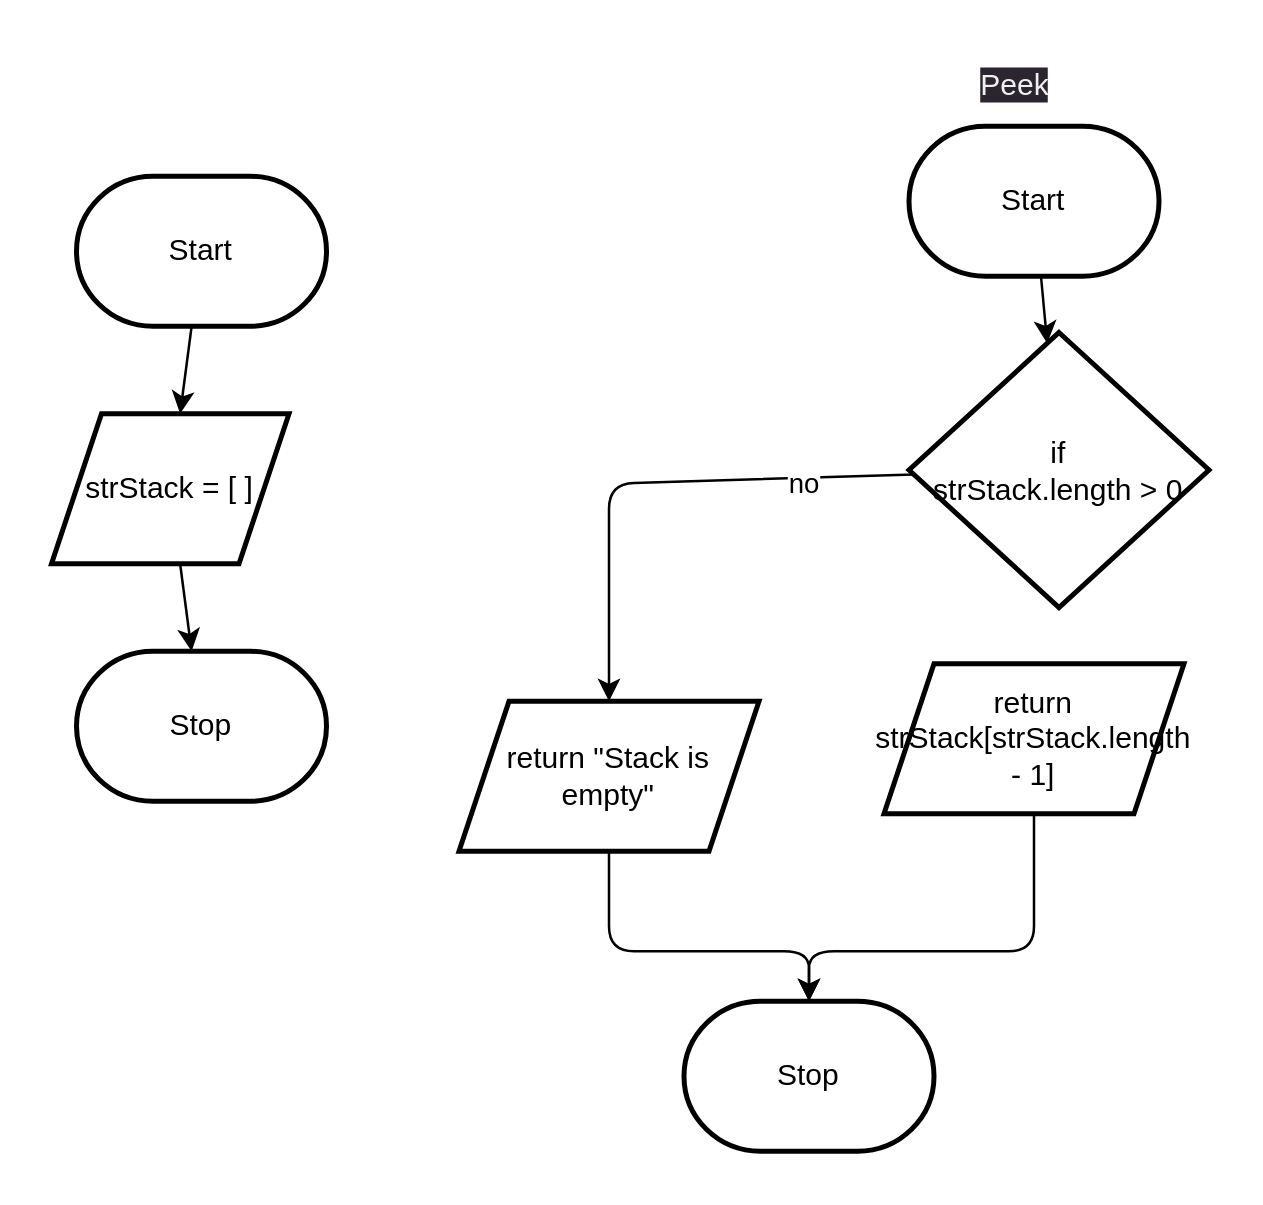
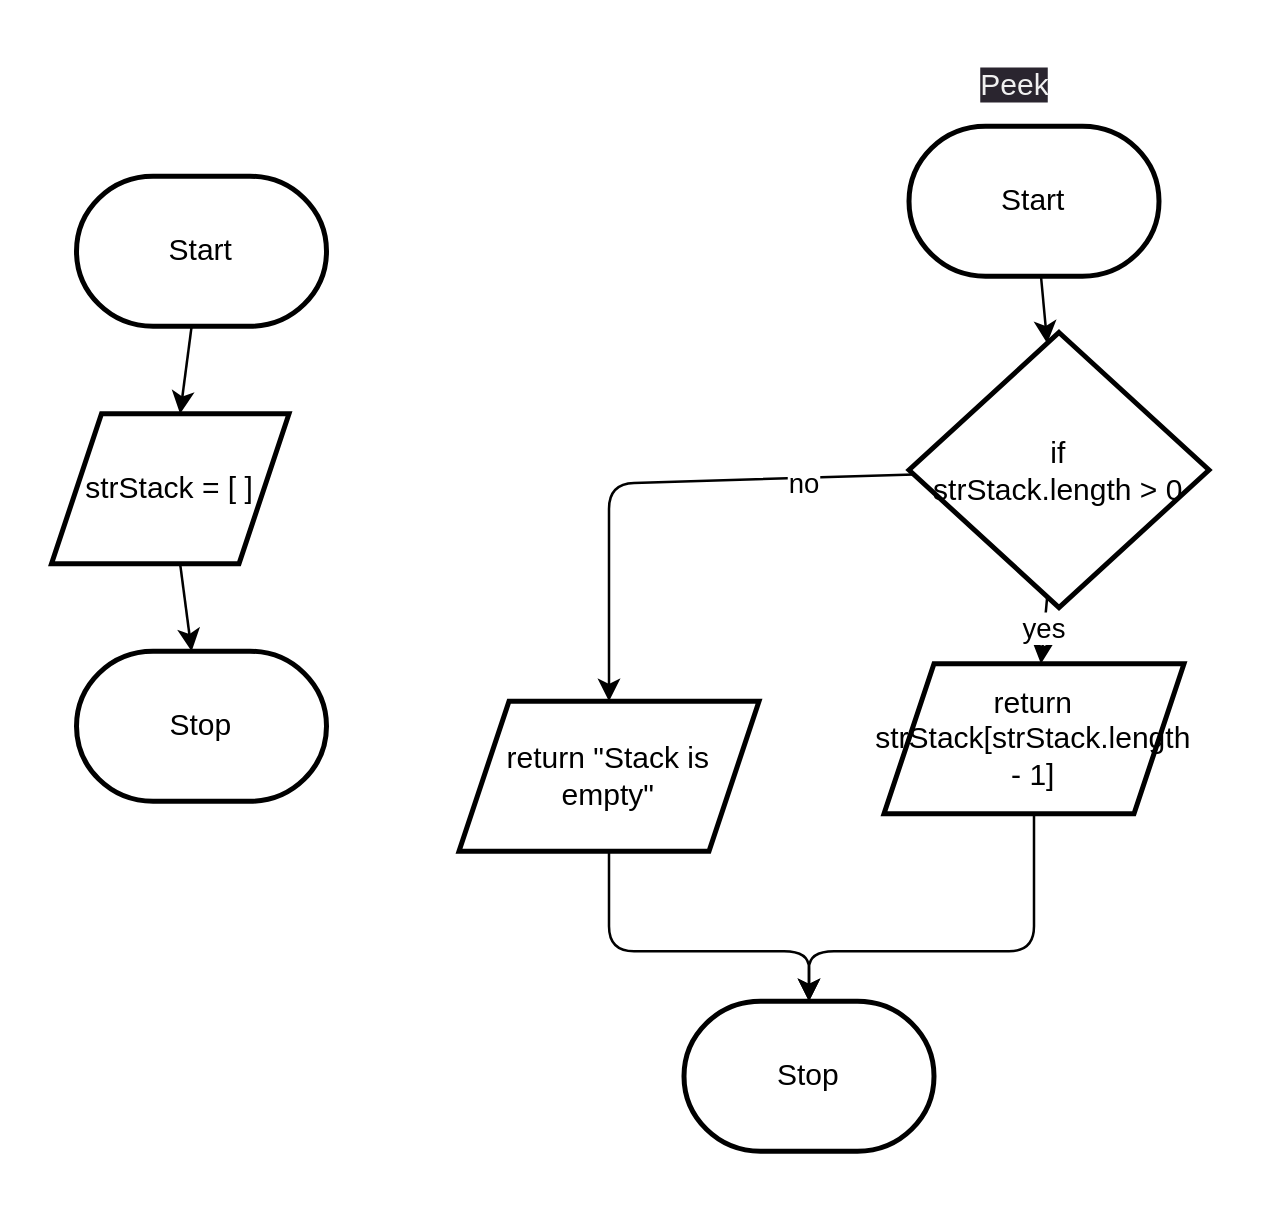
+ <mxCell id="4" value="yes" style="edgeStyle=none;html=1;" edge="1" parent="1" source="7" target="9"><mxGeometry relative="1" as="geometry" /></mxCell>
